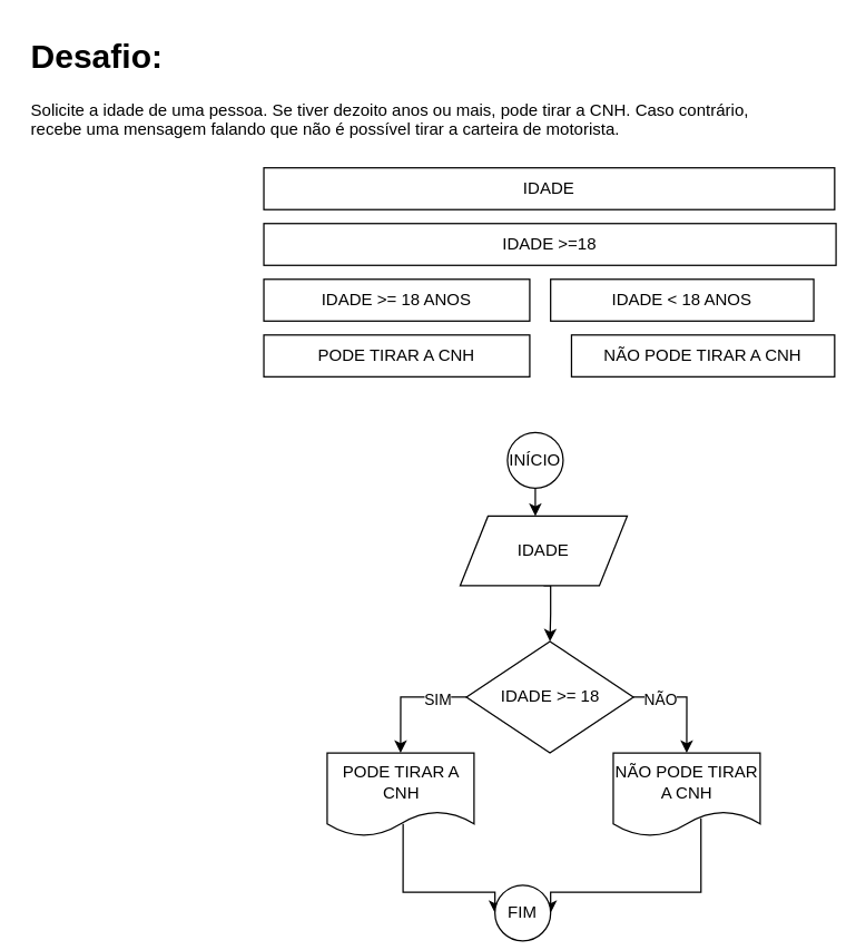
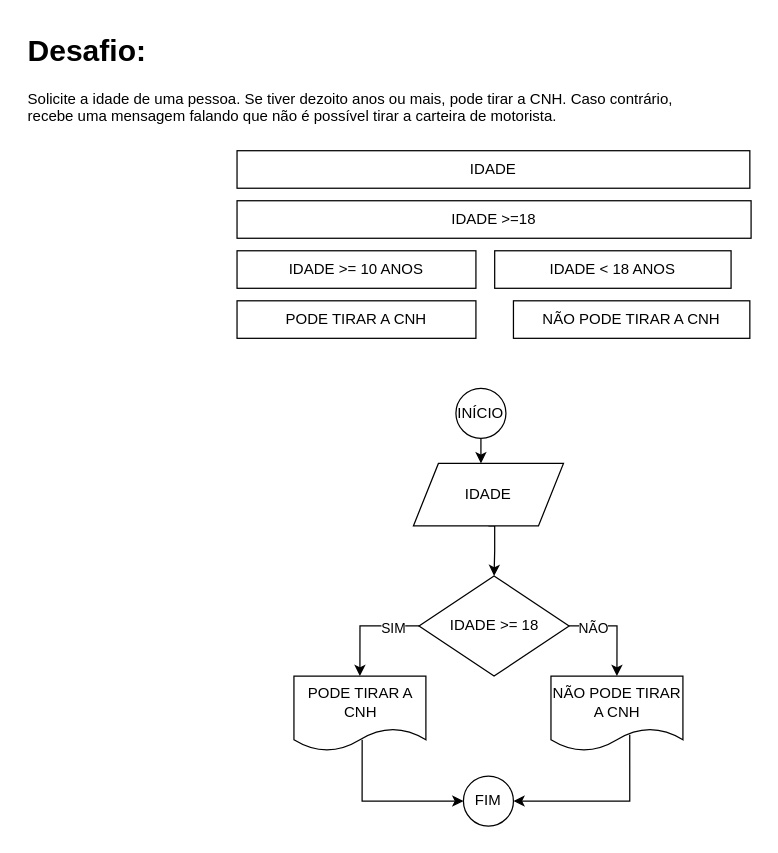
- <mxCell id="4" value="IDADE &amp;gt;= 18 ANOS" style="rounded=0;whiteSpace=wrap;html=1;" vertex="1" parent="1"><mxGeometry x="189" y="200" width="191" height="30" as="geometry" /></mxCell>
+ <mxCell id="4" value="IDADE &amp;gt;= 10 ANOS" style="rounded=0;whiteSpace=wrap;html=1;" vertex="1" parent="1"><mxGeometry x="189" y="200" width="191" height="30" as="geometry" /></mxCell>
- <mxCell id="22" value="FIM" style="ellipse;whiteSpace=wrap;html=1;aspect=fixed;" vertex="1" parent="1"><mxGeometry x="355" y="635" width="40" height="40" as="geometry" /></mxCell>
+ <mxCell id="22" value="FIM" style="ellipse;whiteSpace=wrap;html=1;aspect=fixed;" vertex="1" parent="1"><mxGeometry x="370" y="620" width="40" height="40" as="geometry" /></mxCell>
